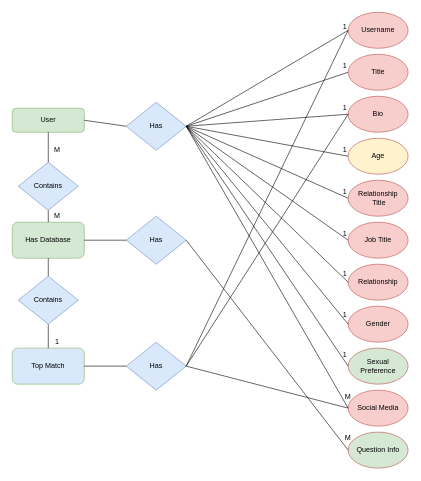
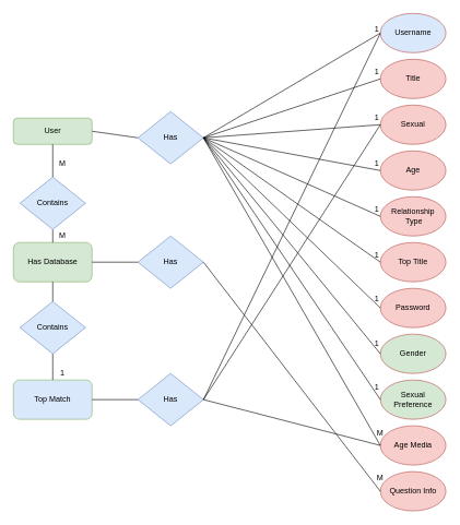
- <mxCell id="11" value="Username" style="ellipse;whiteSpace=wrap;html=1;fillColor=#f8cecc;strokeColor=#b85450;" vertex="1" parent="1"><mxGeometry x="580" y="20" width="100" height="60" as="geometry" /></mxCell>
+ <mxCell id="11" value="Username" style="ellipse;whiteSpace=wrap;html=1;fillColor=#dae8fc;strokeColor=#b85450;" vertex="1" parent="1"><mxGeometry x="580" y="20" width="100" height="60" as="geometry" /></mxCell>
- <mxCell id="8" value="Bio" style="ellipse;whiteSpace=wrap;html=1;fillColor=#f8cecc;strokeColor=#b85450;" vertex="1" parent="1"><mxGeometry x="580" y="160" width="100" height="60" as="geometry" /></mxCell>
+ <mxCell id="8" value="Sexual" style="ellipse;whiteSpace=wrap;html=1;fillColor=#f8cecc;strokeColor=#b85450;" vertex="1" parent="1"><mxGeometry x="580" y="160" width="100" height="60" as="geometry" /></mxCell>
- <mxCell id="9" value="Age" style="ellipse;whiteSpace=wrap;html=1;fillColor=#fff2cc;strokeColor=#b85450;" vertex="1" parent="1"><mxGeometry x="580" y="230" width="100" height="60" as="geometry" /></mxCell>
+ <mxCell id="9" value="Age" style="ellipse;whiteSpace=wrap;html=1;fillColor=#f8cecc;strokeColor=#b85450;" vertex="1" parent="1"><mxGeometry x="580" y="230" width="100" height="60" as="geometry" /></mxCell>
- <mxCell id="10" value="Relationship&lt;br&gt;&amp;nbsp;Title" style="ellipse;whiteSpace=wrap;html=1;fillColor=#f8cecc;strokeColor=#b85450;" vertex="1" parent="1"><mxGeometry x="580" y="300" width="100" height="60" as="geometry" /></mxCell>
+ <mxCell id="10" value="Relationship&lt;br&gt;&amp;nbsp;Type" style="ellipse;whiteSpace=wrap;html=1;fillColor=#f8cecc;strokeColor=#b85450;" vertex="1" parent="1"><mxGeometry x="580" y="300" width="100" height="60" as="geometry" /></mxCell>
- <mxCell id="14" value="Job Title" style="ellipse;whiteSpace=wrap;html=1;fillColor=#f8cecc;strokeColor=#b85450;" vertex="1" parent="1"><mxGeometry x="580" y="370" width="100" height="60" as="geometry" /></mxCell>
+ <mxCell id="14" value="Top Title" style="ellipse;whiteSpace=wrap;html=1;fillColor=#f8cecc;strokeColor=#b85450;" vertex="1" parent="1"><mxGeometry x="580" y="370" width="100" height="60" as="geometry" /></mxCell>
- <mxCell id="12" value="Relationship" style="ellipse;whiteSpace=wrap;html=1;fillColor=#f8cecc;strokeColor=#b85450;" vertex="1" parent="1"><mxGeometry x="580" y="440" width="100" height="60" as="geometry" /></mxCell>
+ <mxCell id="12" value="Password" style="ellipse;whiteSpace=wrap;html=1;fillColor=#f8cecc;strokeColor=#b85450;" vertex="1" parent="1"><mxGeometry x="580" y="440" width="100" height="60" as="geometry" /></mxCell>
- <mxCell id="13" value="Gender" style="ellipse;whiteSpace=wrap;html=1;fillColor=#f8cecc;strokeColor=#b85450;" vertex="1" parent="1"><mxGeometry x="580" y="510" width="100" height="60" as="geometry" /></mxCell>
+ <mxCell id="13" value="Gender" style="ellipse;whiteSpace=wrap;html=1;fillColor=#d5e8d4;strokeColor=#b85450;" vertex="1" parent="1"><mxGeometry x="580" y="510" width="100" height="60" as="geometry" /></mxCell>
- <mxCell id="25" value="Social Media" style="ellipse;whiteSpace=wrap;html=1;fillColor=#f8cecc;strokeColor=#b85450;" vertex="1" parent="1"><mxGeometry x="580" y="650" width="100" height="60" as="geometry" /></mxCell>
+ <mxCell id="25" value="Age Media" style="ellipse;whiteSpace=wrap;html=1;fillColor=#f8cecc;strokeColor=#b85450;" vertex="1" parent="1"><mxGeometry x="580" y="650" width="100" height="60" as="geometry" /></mxCell>
- <mxCell id="35" value="Question Info" style="ellipse;whiteSpace=wrap;html=1;fillColor=#d5e8d4;strokeColor=#b85450;" vertex="1" parent="1"><mxGeometry x="580" y="720" width="100" height="60" as="geometry" /></mxCell>
+ <mxCell id="35" value="Question Info" style="ellipse;whiteSpace=wrap;html=1;fillColor=#f8cecc;strokeColor=#b85450;" vertex="1" parent="1"><mxGeometry x="580" y="720" width="100" height="60" as="geometry" /></mxCell>
